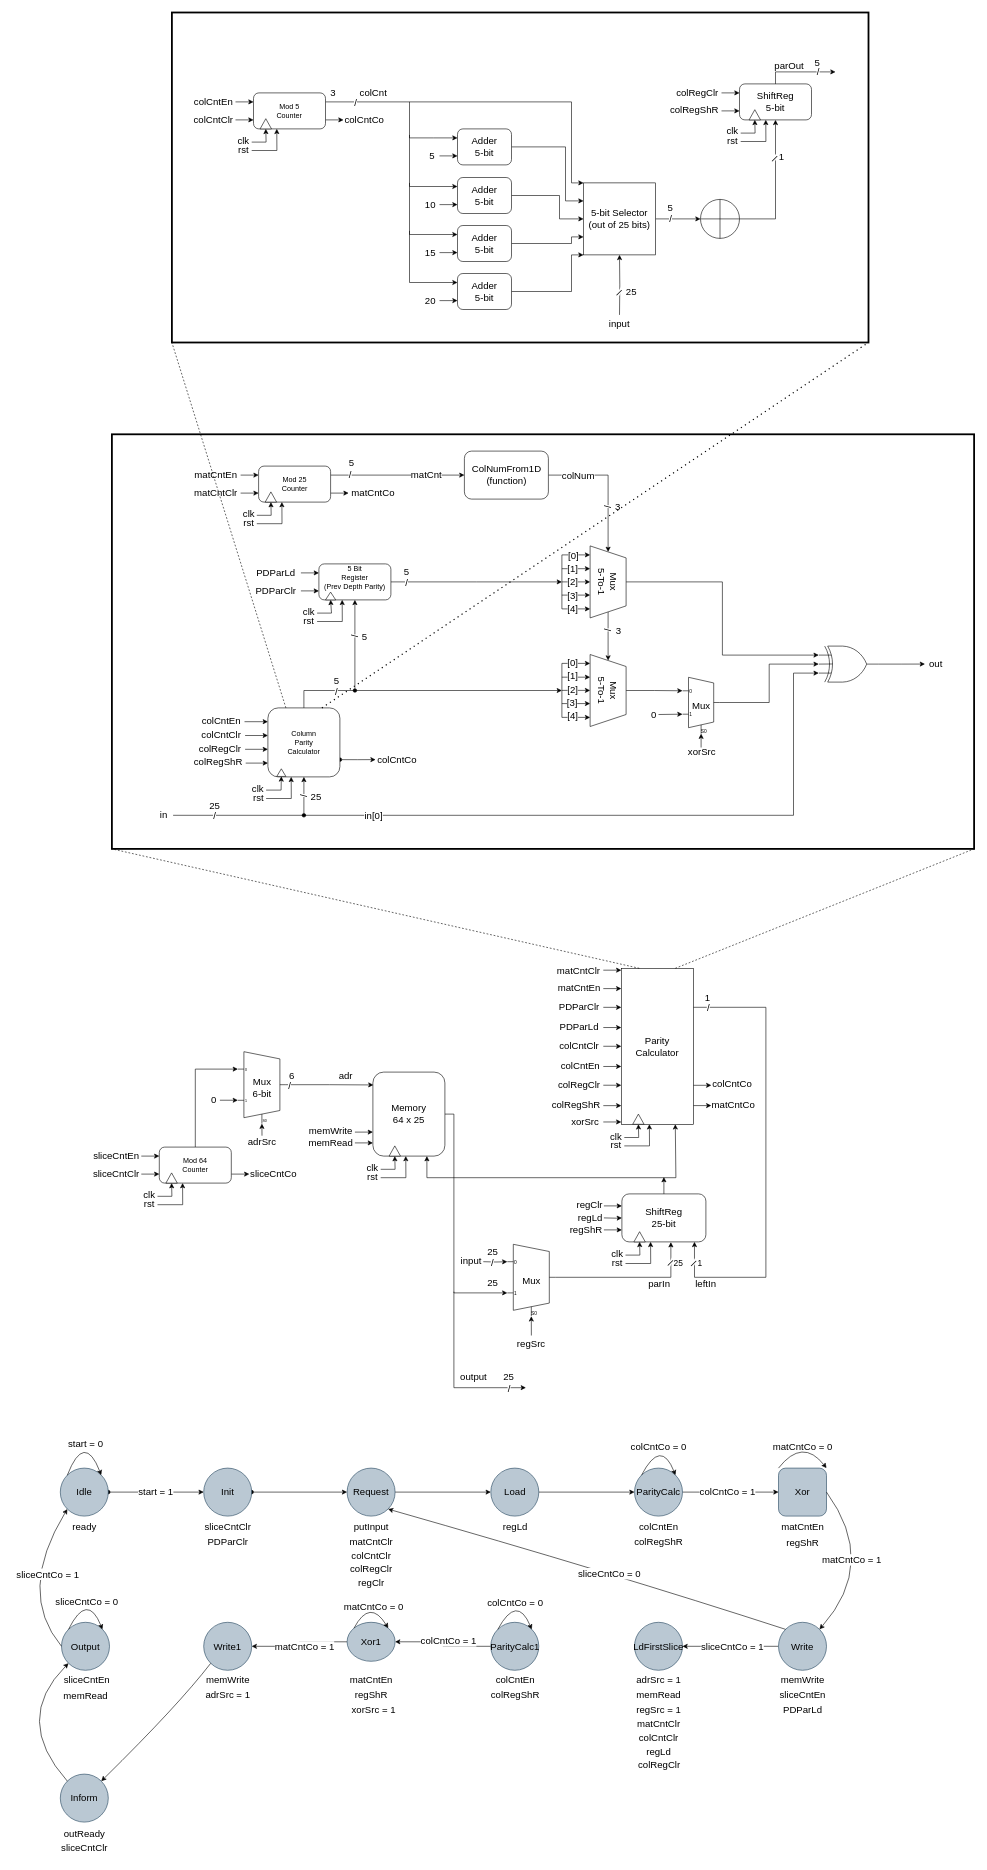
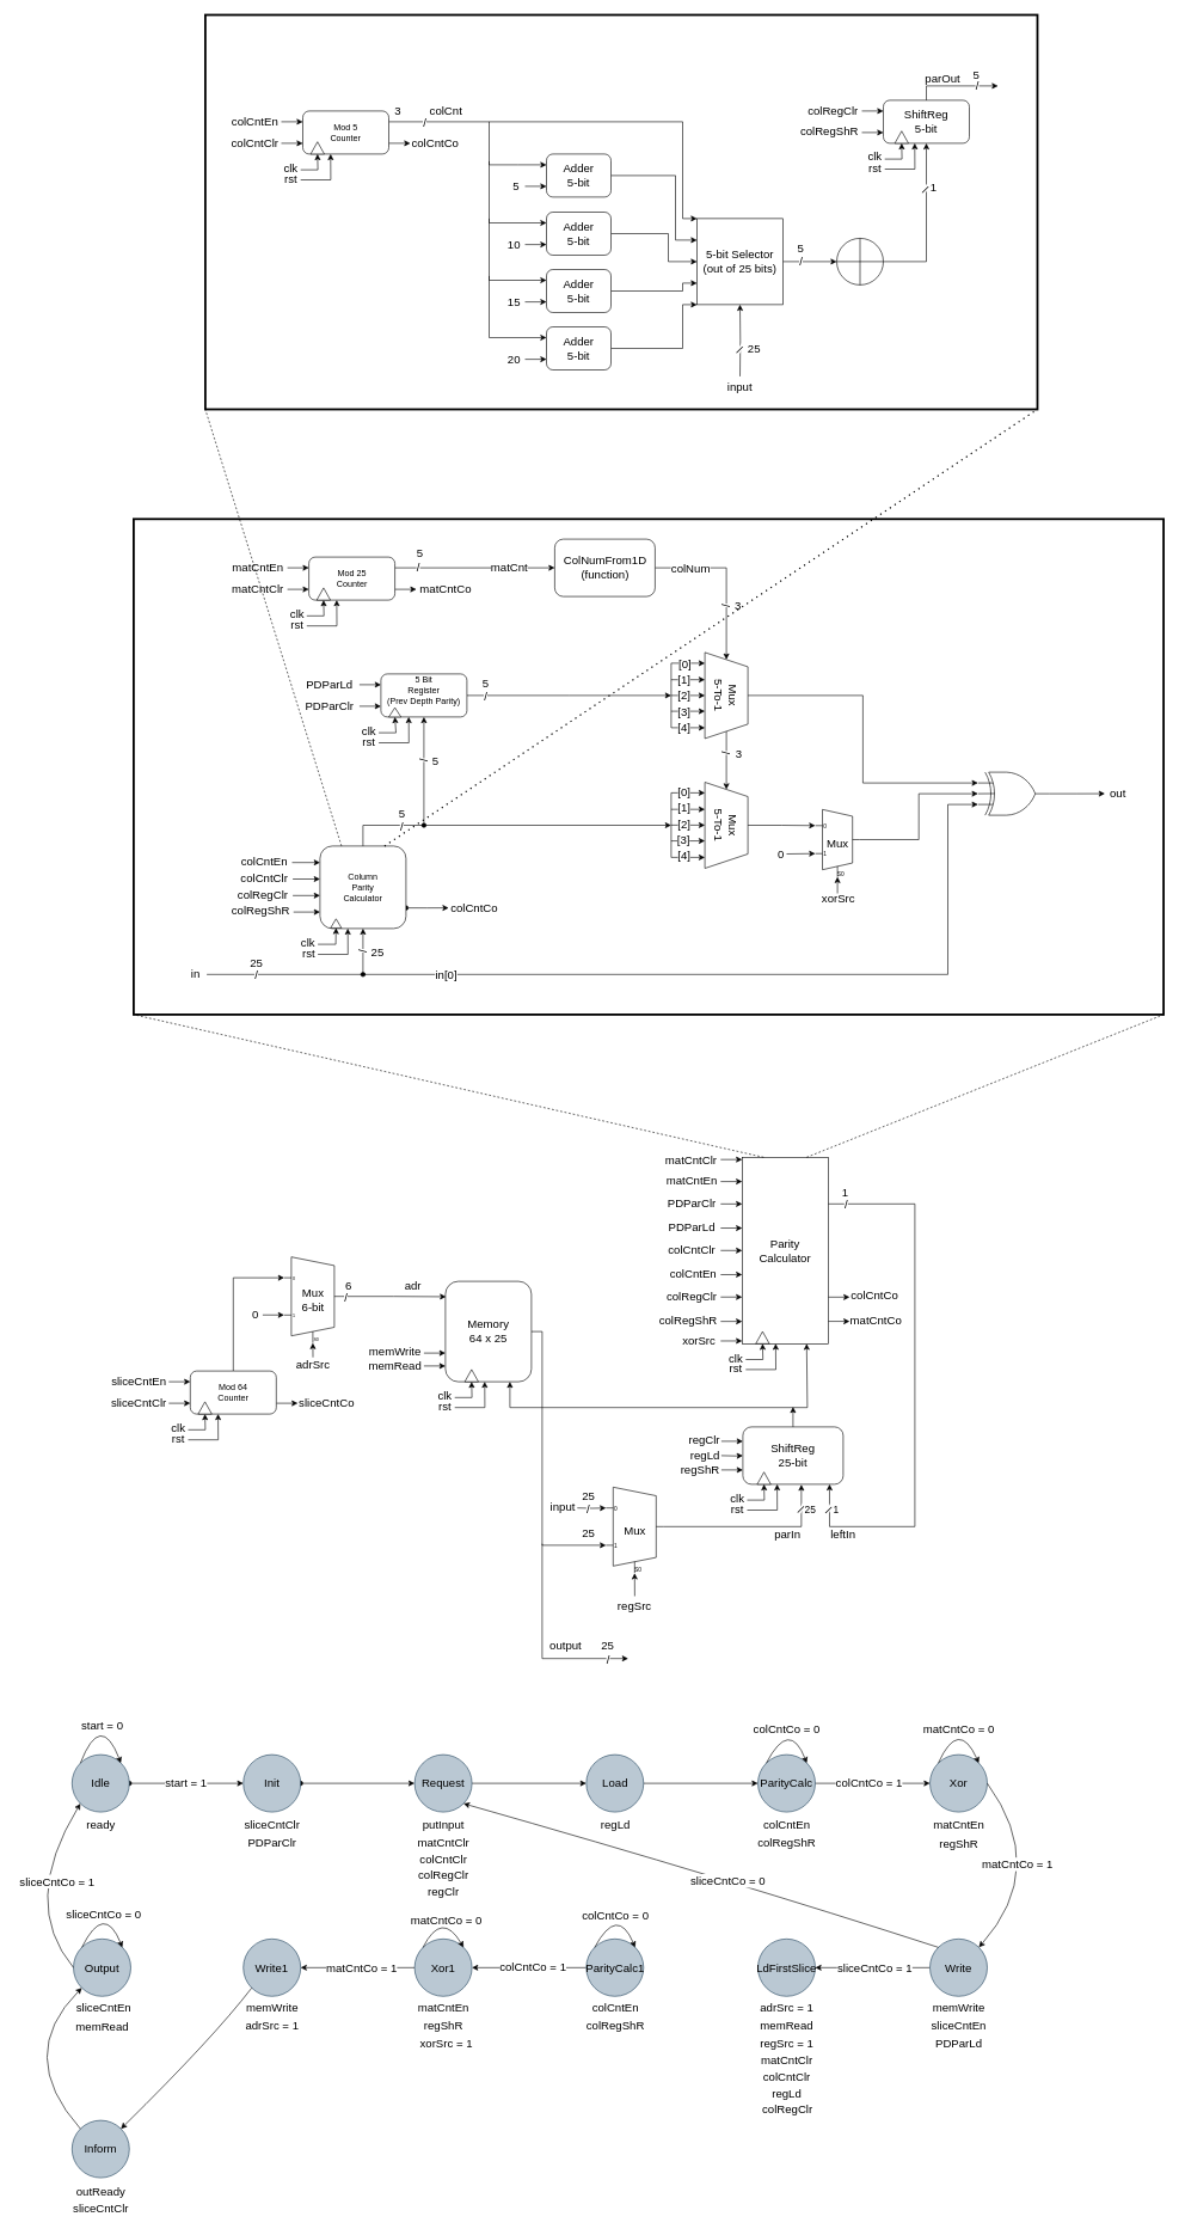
- <mxCell id="31" value="Xor" style="whiteSpace=wrap;html=1;aspect=fixed;fontSize=16;fillColor=#bac8d3;strokeColor=#23445d;rounded=1;" parent="1" vertex="1"><mxGeometry x="1297" y="2446" width="80" height="80" as="geometry" /></mxCell>
+ <mxCell id="31" value="Xor" style="ellipse;whiteSpace=wrap;html=1;aspect=fixed;fontSize=16;fillColor=#bac8d3;strokeColor=#23445d;" parent="1" vertex="1"><mxGeometry x="1297" y="2446" width="80" height="80" as="geometry" /></mxCell>
- <mxCell id="63" value="Xor1" style="ellipse;whiteSpace=wrap;html=1;aspect=fixed;fontSize=16;fillColor=#bac8d3;strokeColor=#23445d;" parent="1" vertex="1"><mxGeometry x="578" y="2703" width="80" height="65" as="geometry" /></mxCell>
+ <mxCell id="63" value="Xor1" style="ellipse;whiteSpace=wrap;html=1;aspect=fixed;fontSize=16;fillColor=#bac8d3;strokeColor=#23445d;" parent="1" vertex="1"><mxGeometry x="578" y="2703" width="80" height="80" as="geometry" /></mxCell>
